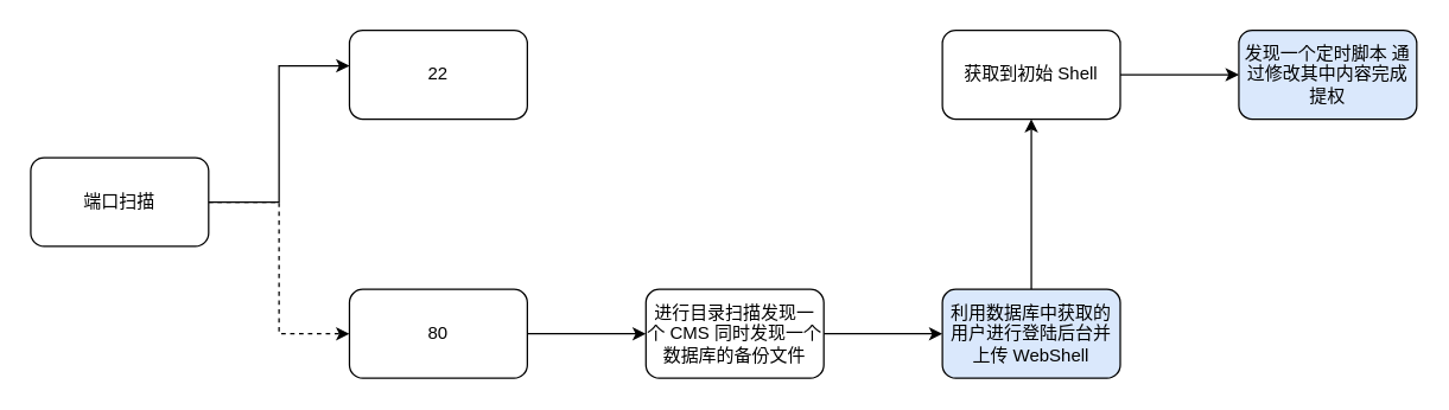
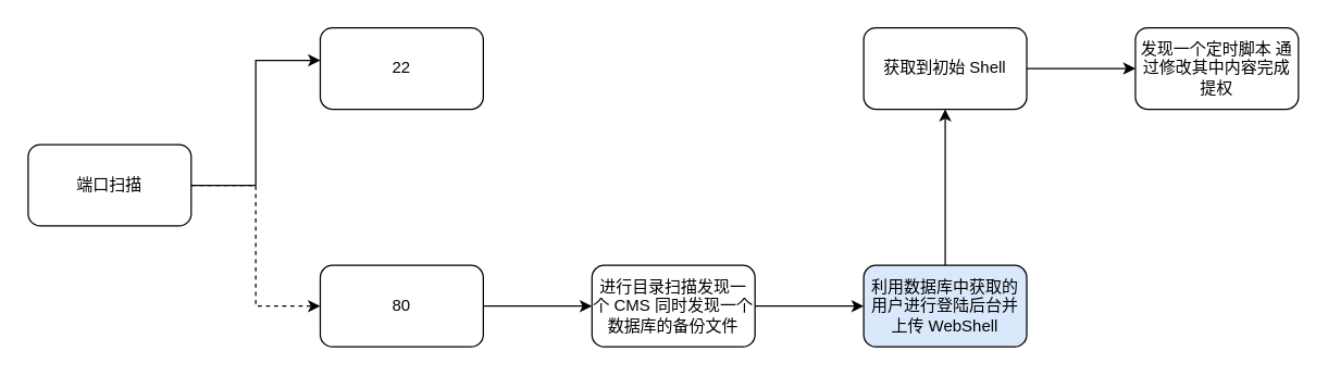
- <mxCell id="14" value="发现一个定时脚本 通过修改其中内容完成提权" style="whiteSpace=wrap;html=1;rounded=1;fillColor=#dae8fc;" vertex="1" parent="1"><mxGeometry x="835" y="20" width="120" height="60" as="geometry" /></mxCell>
+ <mxCell id="14" value="发现一个定时脚本 通过修改其中内容完成提权" style="whiteSpace=wrap;html=1;rounded=1;" vertex="1" parent="1"><mxGeometry x="835" y="20" width="120" height="60" as="geometry" /></mxCell>
